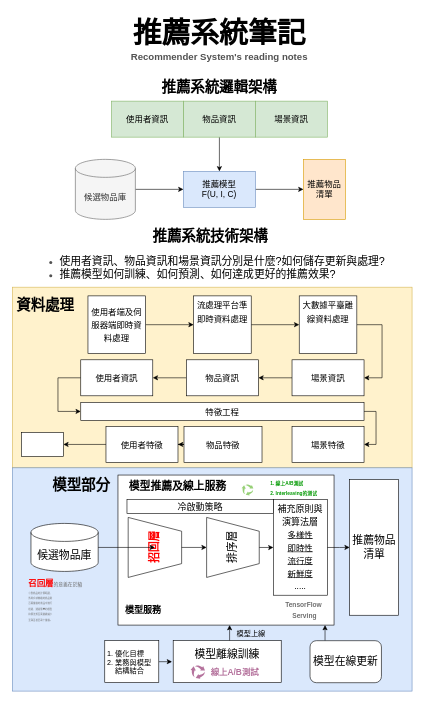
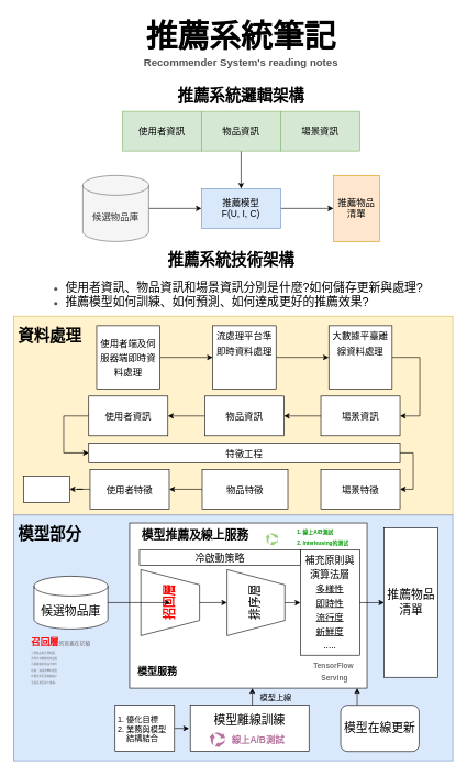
- <mxCell id="34" value="&lt;font style=&quot;font-size: 14px&quot;&gt;使用者特徵&lt;/font&gt;" style="whiteSpace=wrap;html=1;fontSize=18;" vertex="1" parent="1"><mxGeometry x="176" y="710" width="120" height="60" as="geometry" /></mxCell>
+ <mxCell id="34" value="&lt;font style=&quot;font-size: 14px&quot;&gt;使用者特徵&lt;/font&gt;" style="whiteSpace=wrap;html=1;fontSize=18;" vertex="1" parent="1"><mxGeometry x="136" y="710" width="120" height="60" as="geometry" /></mxCell>
- <mxCell id="36" value="&lt;span style=&quot;font-size: 24px&quot;&gt;&lt;b&gt;模型部分&lt;/b&gt;&lt;/span&gt;" style="text;html=1;strokeColor=none;fillColor=none;align=center;verticalAlign=middle;whiteSpace=wrap;rounded=0;labelBackgroundColor=none;fontSize=18;fontColor=#000000;" vertex="1" parent="1"><mxGeometry x="80" y="793" width="110" height="30" as="geometry" /></mxCell>
+ <mxCell id="36" value="&lt;span style=&quot;font-size: 24px&quot;&gt;&lt;b&gt;模型部分&lt;/b&gt;&lt;/span&gt;" style="text;html=1;strokeColor=none;fillColor=none;align=center;verticalAlign=middle;whiteSpace=wrap;rounded=0;labelBackgroundColor=none;fontSize=18;fontColor=#000000;" vertex="1" parent="1"><mxGeometry x="20" y="793" width="110" height="30" as="geometry" /></mxCell>
